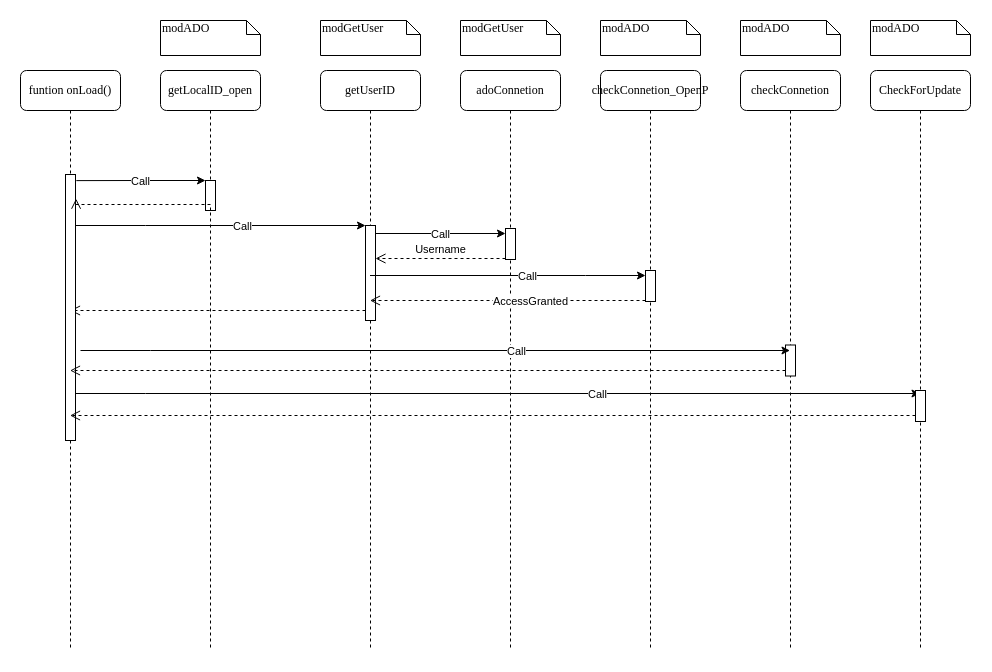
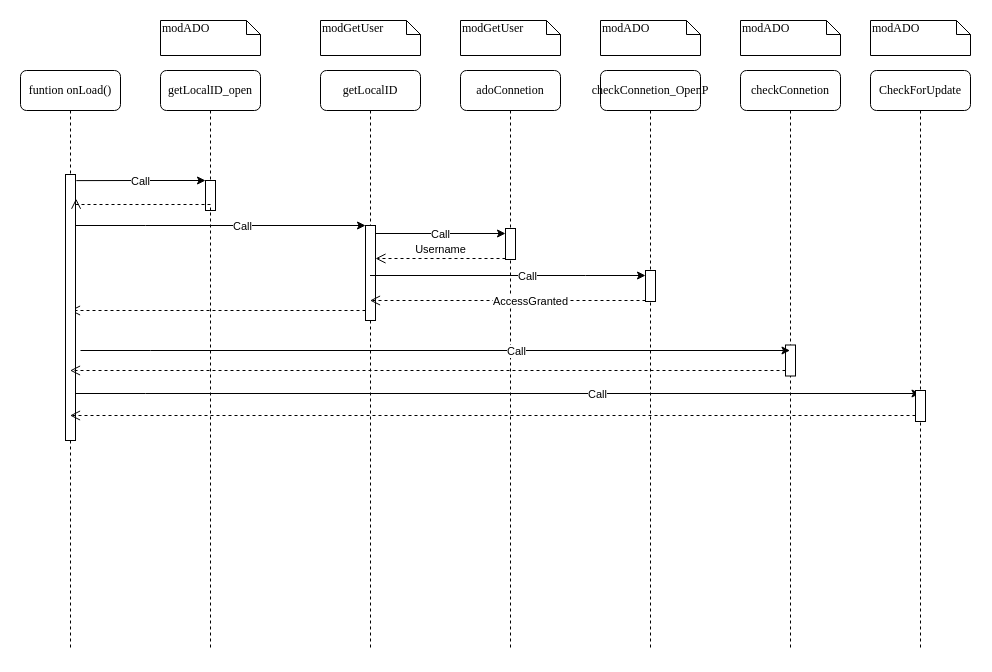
- <mxCell id="7" value="getUserID" style="shape=umlLifeline;perimeter=lifelinePerimeter;whiteSpace=wrap;html=1;container=1;collapsible=0;recursiveResize=0;outlineConnect=0;rounded=1;shadow=0;comic=0;labelBackgroundColor=none;strokeWidth=1;fontFamily=Verdana;fontSize=12;align=center;" parent="1" vertex="1"><mxGeometry x="320" y="70" width="100" height="580" as="geometry" /></mxCell>
+ <mxCell id="7" value="getLocalID" style="shape=umlLifeline;perimeter=lifelinePerimeter;whiteSpace=wrap;html=1;container=1;collapsible=0;recursiveResize=0;outlineConnect=0;rounded=1;shadow=0;comic=0;labelBackgroundColor=none;strokeWidth=1;fontFamily=Verdana;fontSize=12;align=center;" parent="1" vertex="1"><mxGeometry x="320" y="70" width="100" height="580" as="geometry" /></mxCell>
